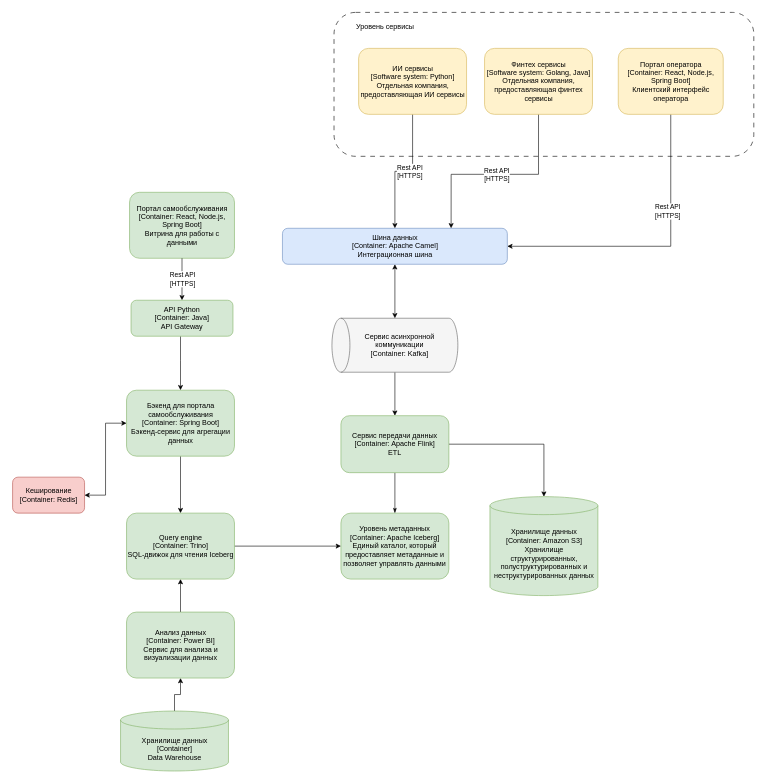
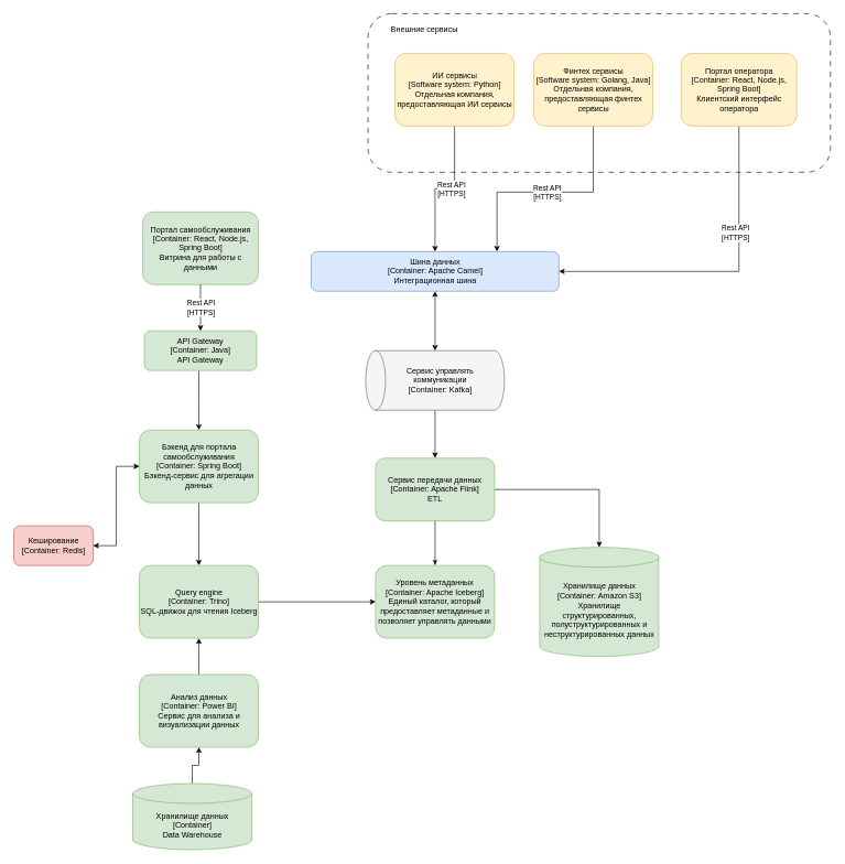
- <mxCell id="30" value="Уровень сервисы" style="text;html=1;align=center;verticalAlign=middle;whiteSpace=wrap;rounded=0;" vertex="1" parent="1"><mxGeometry x="576.5" y="30" width="130" height="30" as="geometry" /></mxCell>
+ <mxCell id="30" value="Внешние сервисы" style="text;html=1;align=center;verticalAlign=middle;whiteSpace=wrap;rounded=0;" vertex="1" parent="1"><mxGeometry x="576.5" y="30" width="130" height="30" as="geometry" /></mxCell>
- <mxCell id="21" value="API Python&lt;div&gt;[Container: Java]&lt;/div&gt;&lt;div&gt;API Gateway&lt;/div&gt;" style="rounded=1;whiteSpace=wrap;html=1;fillColor=#d5e8d4;strokeColor=#82b366;" vertex="1" parent="1"><mxGeometry x="218" y="500" width="170" height="60" as="geometry" /></mxCell>
+ <mxCell id="21" value="API Gateway&lt;div&gt;[Container: Java]&lt;/div&gt;&lt;div&gt;API Gateway&lt;/div&gt;" style="rounded=1;whiteSpace=wrap;html=1;fillColor=#d5e8d4;strokeColor=#82b366;" vertex="1" parent="1"><mxGeometry x="218" y="500" width="170" height="60" as="geometry" /></mxCell>
- <mxCell id="25" value="Сервис асинхронной коммуникации&lt;div&gt;[Container: Kafka]&lt;/div&gt;" style="text;html=1;align=center;verticalAlign=middle;whiteSpace=wrap;rounded=0;" vertex="1" parent="1"><mxGeometry x="600.5" y="560" width="130" height="30" as="geometry" /></mxCell>
+ <mxCell id="25" value="Сервис управлять коммуникации&lt;div&gt;[Container: Kafka]&lt;/div&gt;" style="text;html=1;align=center;verticalAlign=middle;whiteSpace=wrap;rounded=0;" vertex="1" parent="1"><mxGeometry x="600.5" y="560" width="130" height="30" as="geometry" /></mxCell>
